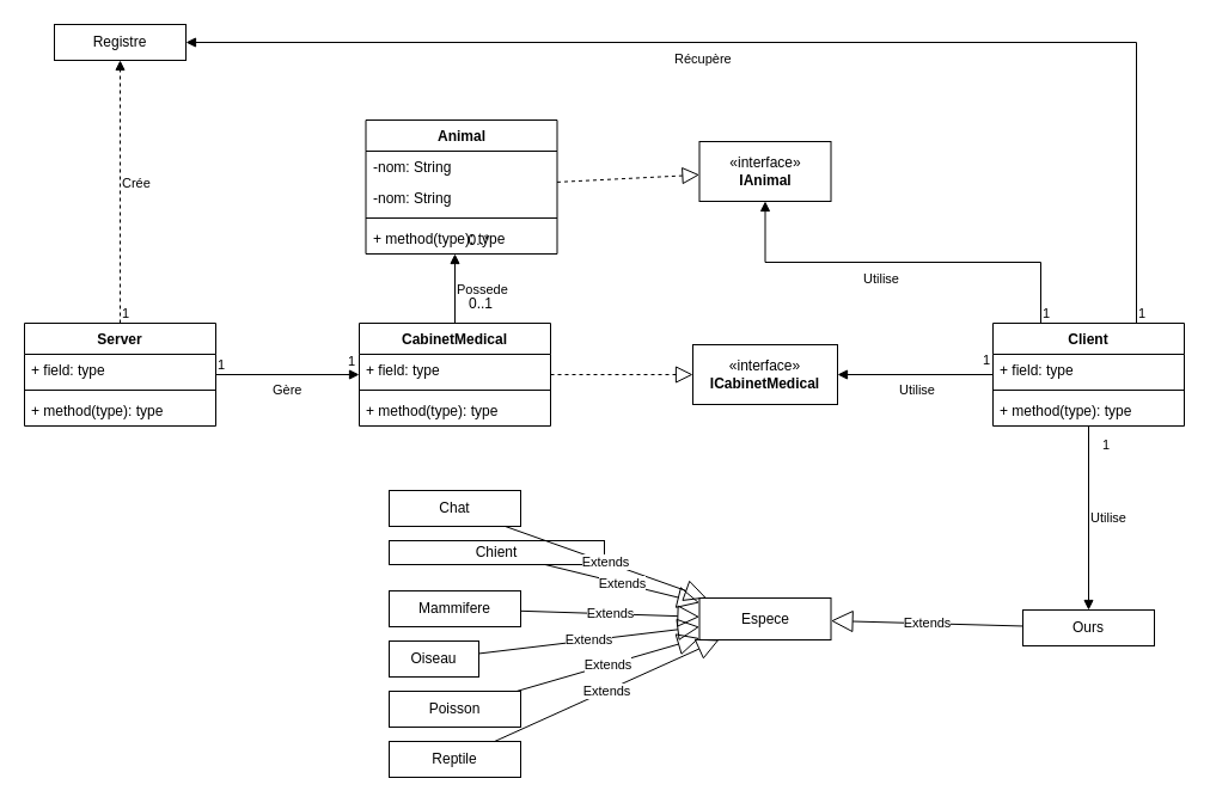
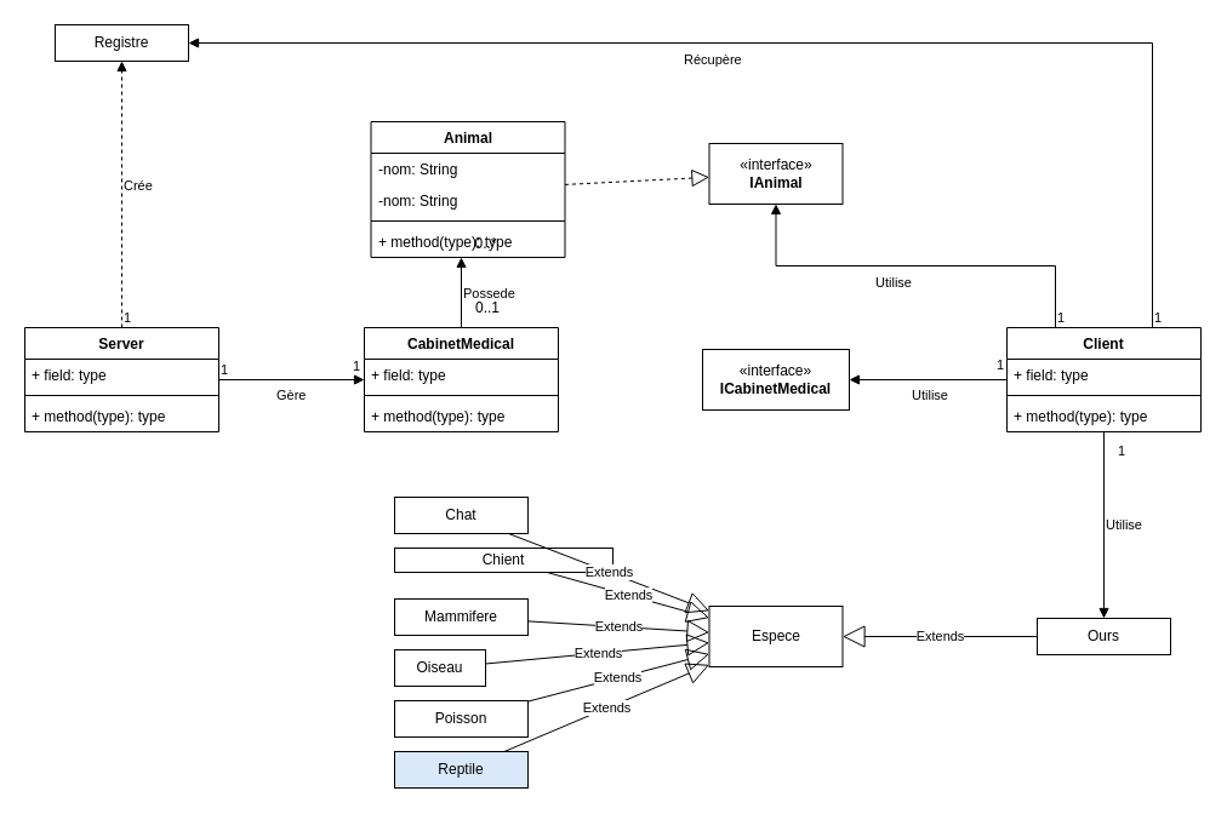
- <mxCell id="7" value="" style="endArrow=block;dashed=1;endFill=0;endSize=12;html=1;rounded=0;" edge="1" parent="1" source="3" target="2"><mxGeometry width="160" relative="1" as="geometry"><mxPoint x="431" y="568" as="sourcePoint" /><mxPoint x="591" y="568" as="targetPoint" /></mxGeometry></mxCell>
- <mxCell id="15" value="Espece" style="html=1;whiteSpace=wrap;" vertex="1" parent="1"><mxGeometry x="584.5" y="500" width="110" height="35" as="geometry" /></mxCell>
+ <mxCell id="15" value="Espece" style="html=1;whiteSpace=wrap;" vertex="1" parent="1"><mxGeometry x="584.5" y="500" width="110" height="50" as="geometry" /></mxCell>
- <mxCell id="21" value="Reptile" style="html=1;whiteSpace=wrap;" vertex="1" parent="1"><mxGeometry x="325" y="620" width="110" height="30" as="geometry" /></mxCell>
+ <mxCell id="21" value="Reptile" style="html=1;whiteSpace=wrap;fillColor=#dae8fc;" vertex="1" parent="1"><mxGeometry x="325" y="620" width="110" height="30" as="geometry" /></mxCell>
